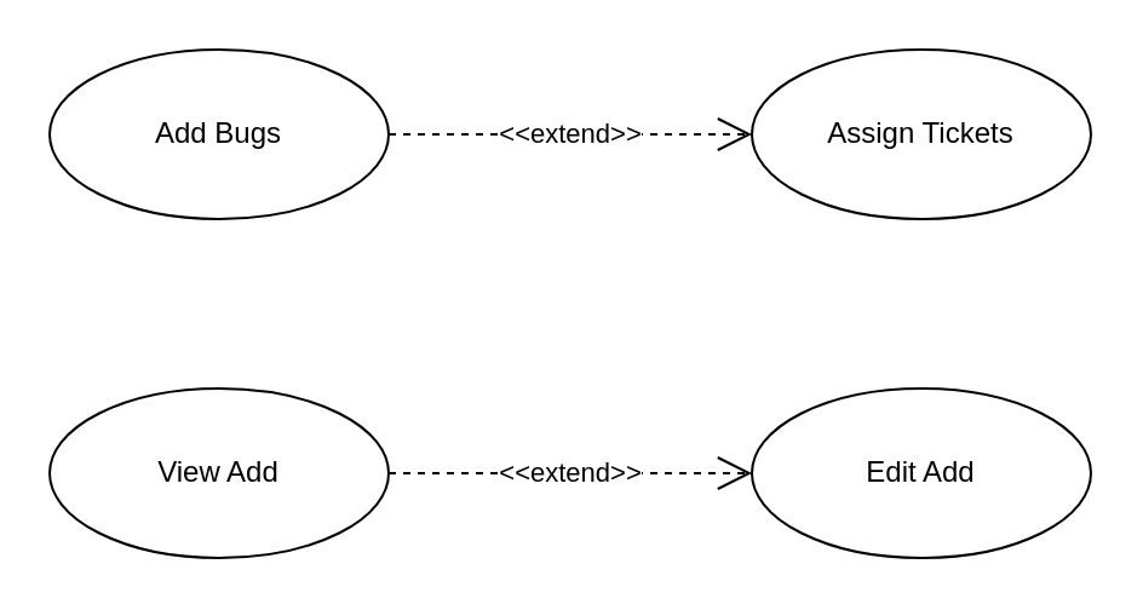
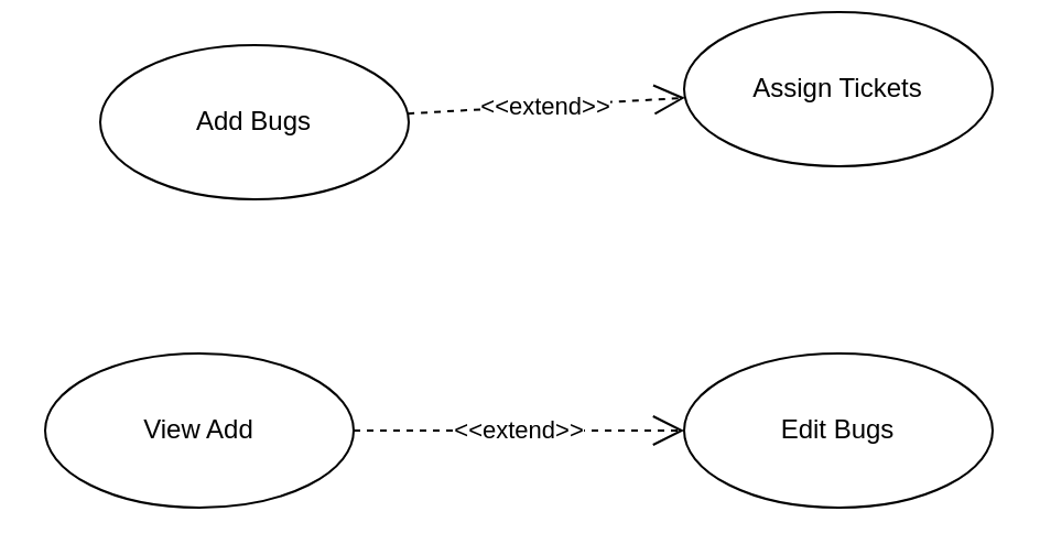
- <mxCell id="5" value="Add Bugs" style="ellipse;whiteSpace=wrap;html=1;" vertex="1" parent="1"><mxGeometry x="20" y="20" width="140" height="70" as="geometry" /></mxCell>
+ <mxCell id="5" value="Add Bugs" style="ellipse;whiteSpace=wrap;html=1;" vertex="1" parent="1"><mxGeometry x="45" y="20" width="140" height="70" as="geometry" /></mxCell>
- <mxCell id="3" value="Assign Tickets" style="ellipse;whiteSpace=wrap;html=1;" vertex="1" parent="1"><mxGeometry x="310" y="20" width="140" height="70" as="geometry" /></mxCell>
+ <mxCell id="3" value="Assign Tickets" style="ellipse;whiteSpace=wrap;html=1;" vertex="1" parent="1"><mxGeometry x="310" y="5" width="140" height="70" as="geometry" /></mxCell>
- <mxCell id="2" value="Edit Add" style="ellipse;whiteSpace=wrap;html=1;" vertex="1" parent="1"><mxGeometry x="310" y="160" width="140" height="70" as="geometry" /></mxCell>
+ <mxCell id="2" value="Edit Bugs" style="ellipse;whiteSpace=wrap;html=1;" vertex="1" parent="1"><mxGeometry x="310" y="160" width="140" height="70" as="geometry" /></mxCell>
